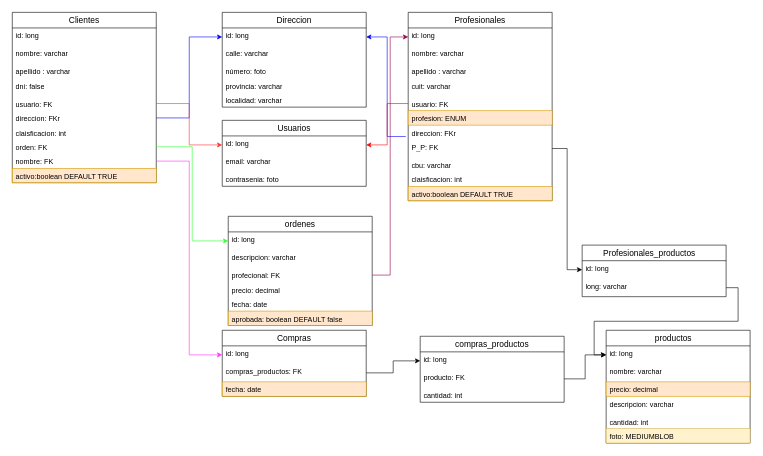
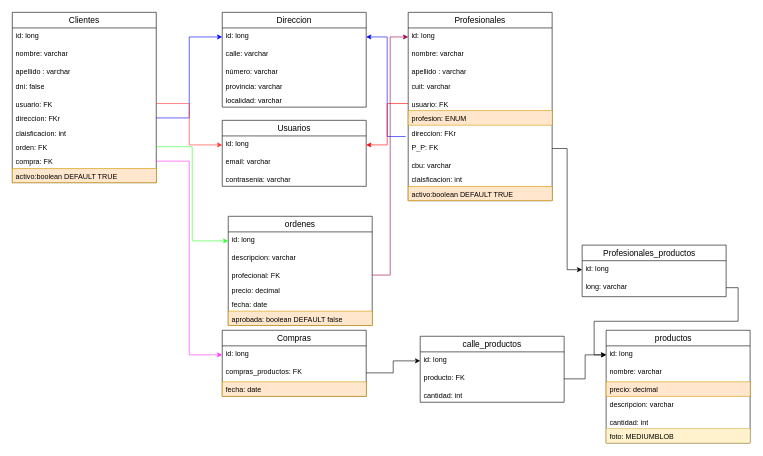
- <mxCell id="16" value="número: foto" style="text;strokeColor=none;fillColor=none;spacingLeft=4;spacingRight=4;overflow=hidden;rotatable=0;points=[[0,0.5],[1,0.5]];portConstraint=eastwest;fontSize=12;whiteSpace=wrap;html=1;" parent="13" vertex="1"><mxGeometry y="86" width="240" height="24" as="geometry" /></mxCell>
+ <mxCell id="16" value="número: varchar" style="text;strokeColor=none;fillColor=none;spacingLeft=4;spacingRight=4;overflow=hidden;rotatable=0;points=[[0,0.5],[1,0.5]];portConstraint=eastwest;fontSize=12;whiteSpace=wrap;html=1;" parent="13" vertex="1"><mxGeometry y="86" width="240" height="24" as="geometry" /></mxCell>
- <mxCell id="11" value="nombre: FK " style="text;strokeColor=none;fillColor=none;spacingLeft=4;spacingRight=4;overflow=hidden;rotatable=0;points=[[0,0.5],[1,0.5]];portConstraint=eastwest;fontSize=12;whiteSpace=wrap;html=1;" parent="2" vertex="1"><mxGeometry y="236" width="240" height="24" as="geometry" /></mxCell>
+ <mxCell id="11" value="compra: FK " style="text;strokeColor=none;fillColor=none;spacingLeft=4;spacingRight=4;overflow=hidden;rotatable=0;points=[[0,0.5],[1,0.5]];portConstraint=eastwest;fontSize=12;whiteSpace=wrap;html=1;" parent="2" vertex="1"><mxGeometry y="236" width="240" height="24" as="geometry" /></mxCell>
- <mxCell id="23" value="contrasenia: foto" style="text;strokeColor=none;fillColor=none;spacingLeft=4;spacingRight=4;overflow=hidden;rotatable=0;points=[[0,0.5],[1,0.5]];portConstraint=eastwest;fontSize=12;whiteSpace=wrap;html=1;" parent="20" vertex="1"><mxGeometry y="86" width="240" height="24" as="geometry" /></mxCell>
+ <mxCell id="23" value="contrasenia: varchar" style="text;strokeColor=none;fillColor=none;spacingLeft=4;spacingRight=4;overflow=hidden;rotatable=0;points=[[0,0.5],[1,0.5]];portConstraint=eastwest;fontSize=12;whiteSpace=wrap;html=1;" parent="20" vertex="1"><mxGeometry y="86" width="240" height="24" as="geometry" /></mxCell>
- <mxCell id="65" value="compras_productos" style="swimlane;fontStyle=0;childLayout=stackLayout;horizontal=1;startSize=26;horizontalStack=0;resizeParent=1;resizeParentMax=0;resizeLast=0;collapsible=1;marginBottom=0;align=center;fontSize=14;" parent="1" vertex="1"><mxGeometry x="700" y="560" width="240" height="110" as="geometry" /></mxCell>
+ <mxCell id="65" value="calle_productos" style="swimlane;fontStyle=0;childLayout=stackLayout;horizontal=1;startSize=26;horizontalStack=0;resizeParent=1;resizeParentMax=0;resizeLast=0;collapsible=1;marginBottom=0;align=center;fontSize=14;" parent="1" vertex="1"><mxGeometry x="700" y="560" width="240" height="110" as="geometry" /></mxCell>
